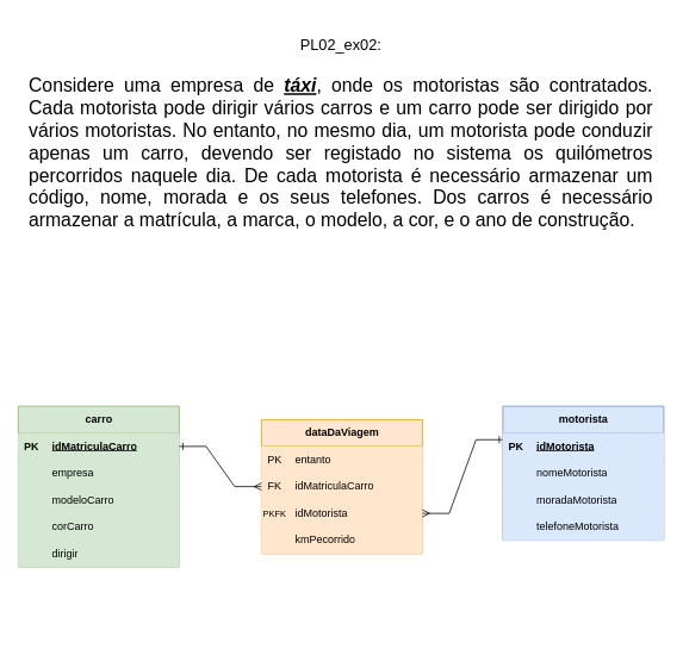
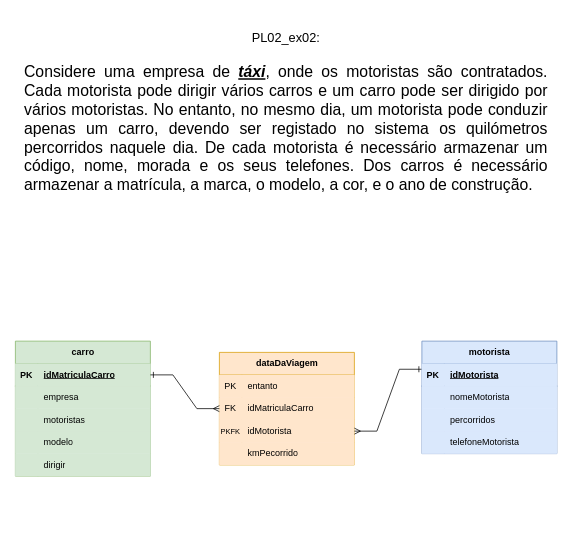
- <mxCell id="11" value="modeloCarro" style="shape=partialRectangle;connectable=0;fillColor=#d5e8d4;top=0;left=0;bottom=0;right=0;align=left;spacingLeft=6;overflow=hidden;whiteSpace=wrap;html=1;strokeColor=#82b366;" vertex="1" parent="9"><mxGeometry x="30" width="150" height="30" as="geometry"><mxRectangle width="150" height="30" as="alternateBounds" /></mxGeometry></mxCell>
+ <mxCell id="11" value="motoristas" style="shape=partialRectangle;connectable=0;fillColor=#d5e8d4;top=0;left=0;bottom=0;right=0;align=left;spacingLeft=6;overflow=hidden;whiteSpace=wrap;html=1;strokeColor=#82b366;" vertex="1" parent="9"><mxGeometry x="30" width="150" height="30" as="geometry"><mxRectangle width="150" height="30" as="alternateBounds" /></mxGeometry></mxCell>
- <mxCell id="43" value="moradaMotorista" style="shape=partialRectangle;connectable=0;fillColor=#dae8fc;top=0;left=0;bottom=0;right=0;align=left;spacingLeft=6;overflow=hidden;whiteSpace=wrap;html=1;strokeColor=#6c8ebf;" vertex="1" parent="41"><mxGeometry x="30" width="150" height="30" as="geometry"><mxRectangle width="150" height="30" as="alternateBounds" /></mxGeometry></mxCell>
+ <mxCell id="43" value="percorridos" style="shape=partialRectangle;connectable=0;fillColor=#dae8fc;top=0;left=0;bottom=0;right=0;align=left;spacingLeft=6;overflow=hidden;whiteSpace=wrap;html=1;strokeColor=#6c8ebf;" vertex="1" parent="41"><mxGeometry x="30" width="150" height="30" as="geometry"><mxRectangle width="150" height="30" as="alternateBounds" /></mxGeometry></mxCell>
- <mxCell id="14" value="corCarro" style="shape=partialRectangle;connectable=0;fillColor=#d5e8d4;top=0;left=0;bottom=0;right=0;align=left;spacingLeft=6;overflow=hidden;whiteSpace=wrap;html=1;strokeColor=#82b366;" vertex="1" parent="12"><mxGeometry x="30" width="150" height="30" as="geometry"><mxRectangle width="150" height="30" as="alternateBounds" /></mxGeometry></mxCell>
+ <mxCell id="14" value="modelo" style="shape=partialRectangle;connectable=0;fillColor=#d5e8d4;top=0;left=0;bottom=0;right=0;align=left;spacingLeft=6;overflow=hidden;whiteSpace=wrap;html=1;strokeColor=#82b366;" vertex="1" parent="12"><mxGeometry x="30" width="150" height="30" as="geometry"><mxRectangle width="150" height="30" as="alternateBounds" /></mxGeometry></mxCell>
